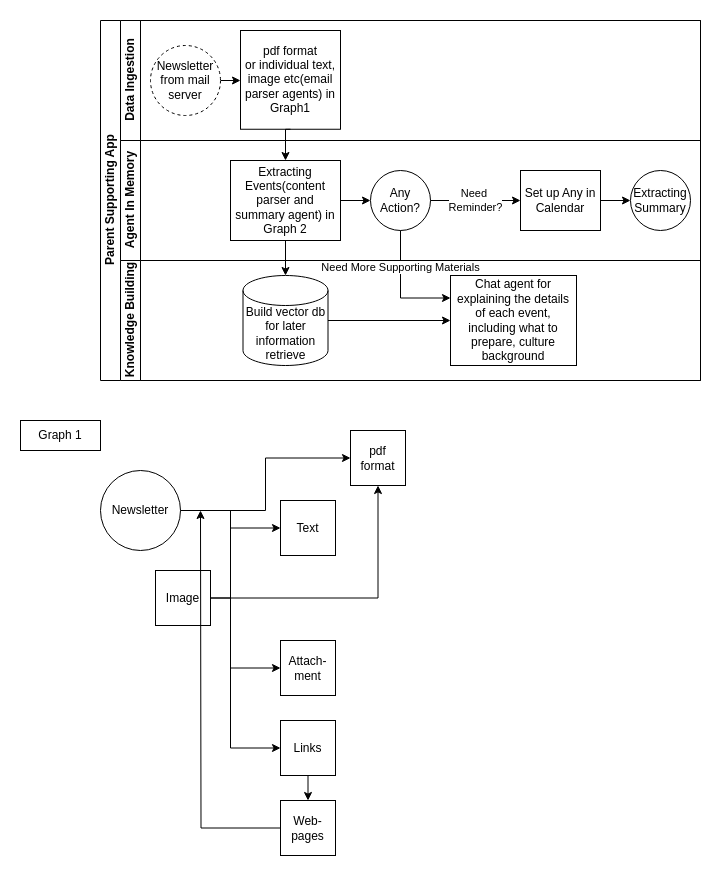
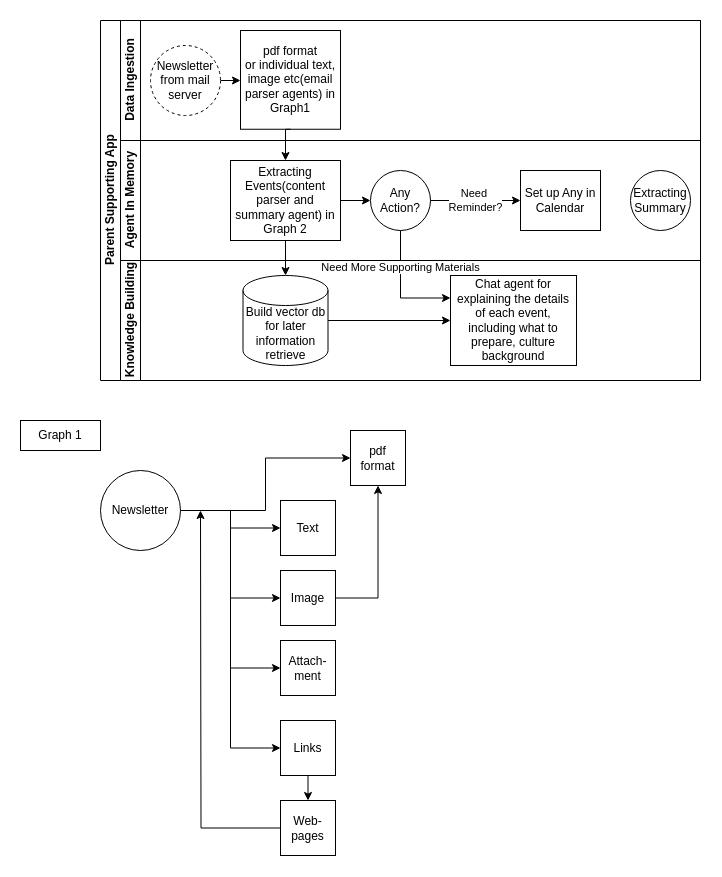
- <mxCell id="16" value="" style="edgeStyle=orthogonalEdgeStyle;rounded=0;orthogonalLoop=1;jettySize=auto;html=1;endArrow=classic;endFill=1;" parent="9" source="13" target="15" edge="1"><mxGeometry relative="1" as="geometry" /></mxCell>
- <mxCell id="33" value="Image" style="whiteSpace=wrap;html=1;aspect=fixed;" vertex="1" parent="1"><mxGeometry x="155" y="570" width="55" height="55" as="geometry" /></mxCell>
+ <mxCell id="33" value="Image" style="whiteSpace=wrap;html=1;aspect=fixed;" vertex="1" parent="1"><mxGeometry x="280" y="570" width="55" height="55" as="geometry" /></mxCell>
